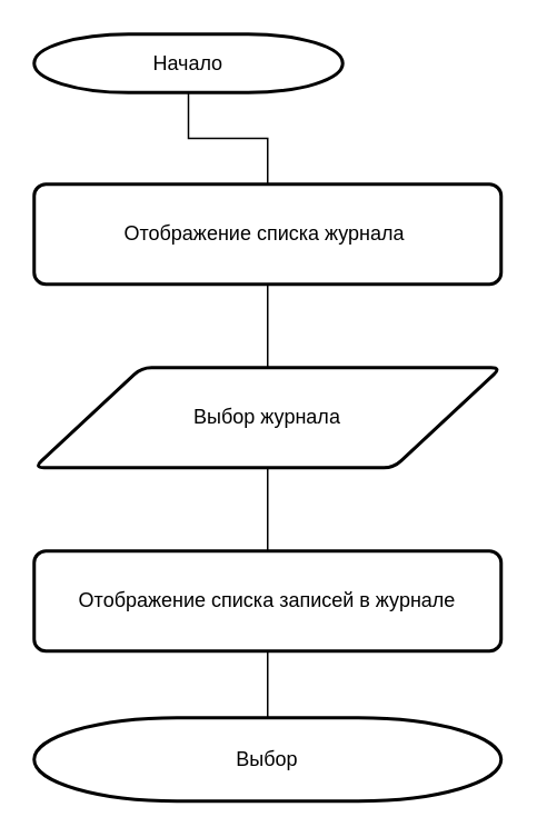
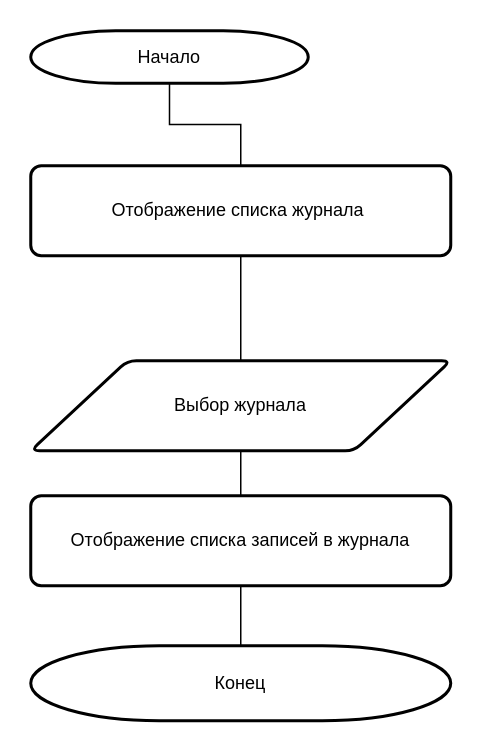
- <mxCell id="7" value="Выбор журнала" style="shape=parallelogram;html=1;strokeWidth=2;perimeter=parallelogramPerimeter;whiteSpace=wrap;rounded=1;arcSize=12;size=0.23;strokeColor=default;align=center;verticalAlign=middle;fontFamily=Helvetica;fontSize=12;fontColor=default;labelBackgroundColor=default;fillColor=default;" vertex="1" parent="1"><mxGeometry x="20" y="220" width="280" height="60" as="geometry" /></mxCell>
+ <mxCell id="7" value="Выбор журнала" style="shape=parallelogram;html=1;strokeWidth=2;perimeter=parallelogramPerimeter;whiteSpace=wrap;rounded=1;arcSize=12;size=0.23;strokeColor=default;align=center;verticalAlign=middle;fontFamily=Helvetica;fontSize=12;fontColor=default;labelBackgroundColor=default;fillColor=default;" vertex="1" parent="1"><mxGeometry x="20" y="240" width="280" height="60" as="geometry" /></mxCell>
- <mxCell id="9" value="Отображение списка записей в журнале" style="rounded=1;whiteSpace=wrap;html=1;absoluteArcSize=1;arcSize=14;strokeWidth=2;strokeColor=default;align=center;verticalAlign=middle;fontFamily=Helvetica;fontSize=12;fontColor=default;labelBackgroundColor=default;fillColor=default;" vertex="1" parent="1"><mxGeometry x="20" y="330" width="280" height="60" as="geometry" /></mxCell>
+ <mxCell id="9" value="Отображение списка записей в журнала" style="rounded=1;whiteSpace=wrap;html=1;absoluteArcSize=1;arcSize=14;strokeWidth=2;strokeColor=default;align=center;verticalAlign=middle;fontFamily=Helvetica;fontSize=12;fontColor=default;labelBackgroundColor=default;fillColor=default;" vertex="1" parent="1"><mxGeometry x="20" y="330" width="280" height="60" as="geometry" /></mxCell>
- <mxCell id="10" value="Выбор" style="strokeWidth=2;html=1;shape=mxgraph.flowchart.terminator;whiteSpace=wrap;strokeColor=default;align=center;verticalAlign=middle;fontFamily=Helvetica;fontSize=12;fontColor=default;labelBackgroundColor=default;fillColor=default;" vertex="1" parent="1"><mxGeometry x="20" y="430" width="280" height="50" as="geometry" /></mxCell>
+ <mxCell id="10" value="Конец" style="strokeWidth=2;html=1;shape=mxgraph.flowchart.terminator;whiteSpace=wrap;strokeColor=default;align=center;verticalAlign=middle;fontFamily=Helvetica;fontSize=12;fontColor=default;labelBackgroundColor=default;fillColor=default;" vertex="1" parent="1"><mxGeometry x="20" y="430" width="280" height="50" as="geometry" /></mxCell>
